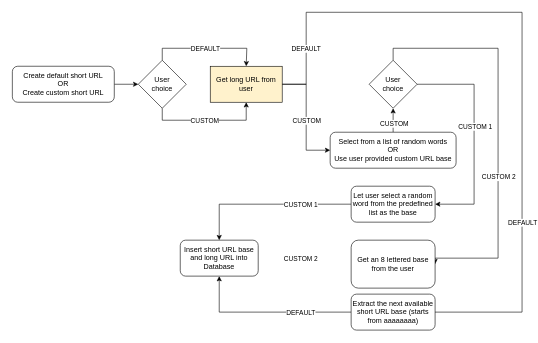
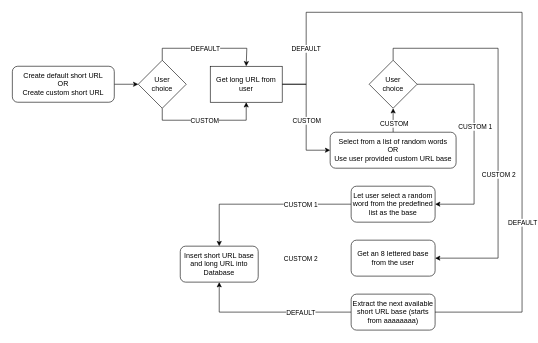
- <mxCell id="14" value="Get long URL from user" style="rounded=0;whiteSpace=wrap;html=1;fillColor=#fff2cc;" vertex="1" parent="1"><mxGeometry x="350" y="110" width="120" height="60" as="geometry" /></mxCell>
+ <mxCell id="14" value="Get long URL from user" style="rounded=0;whiteSpace=wrap;html=1;" vertex="1" parent="1"><mxGeometry x="350" y="110" width="120" height="60" as="geometry" /></mxCell>
- <mxCell id="17" value="Insert short URL base and long URL into Database" style="rounded=1;whiteSpace=wrap;html=1;" vertex="1" parent="1"><mxGeometry x="300" y="400" width="130" height="60" as="geometry" /></mxCell>
+ <mxCell id="17" value="Insert short URL base and long URL into Database" style="rounded=1;whiteSpace=wrap;html=1;" vertex="1" parent="1"><mxGeometry x="300" y="410" width="130" height="60" as="geometry" /></mxCell>
- <mxCell id="26" value="Get an 8 lettered base from the user" style="rounded=1;whiteSpace=wrap;html=1;" vertex="1" parent="1"><mxGeometry x="585" y="400" width="140" height="80" as="geometry" /></mxCell>
+ <mxCell id="26" value="Get an 8 lettered base from the user" style="rounded=1;whiteSpace=wrap;html=1;" vertex="1" parent="1"><mxGeometry x="585" y="400" width="140" height="60" as="geometry" /></mxCell>
